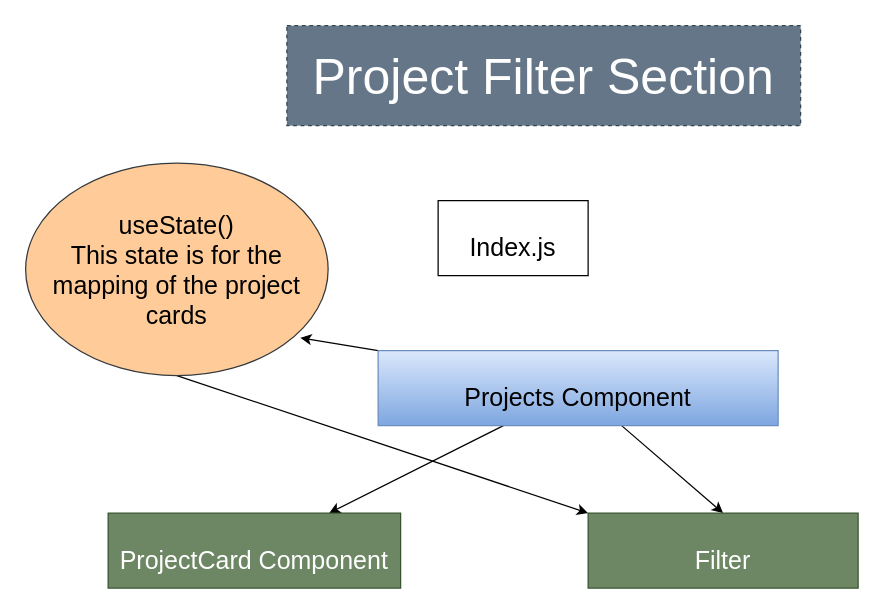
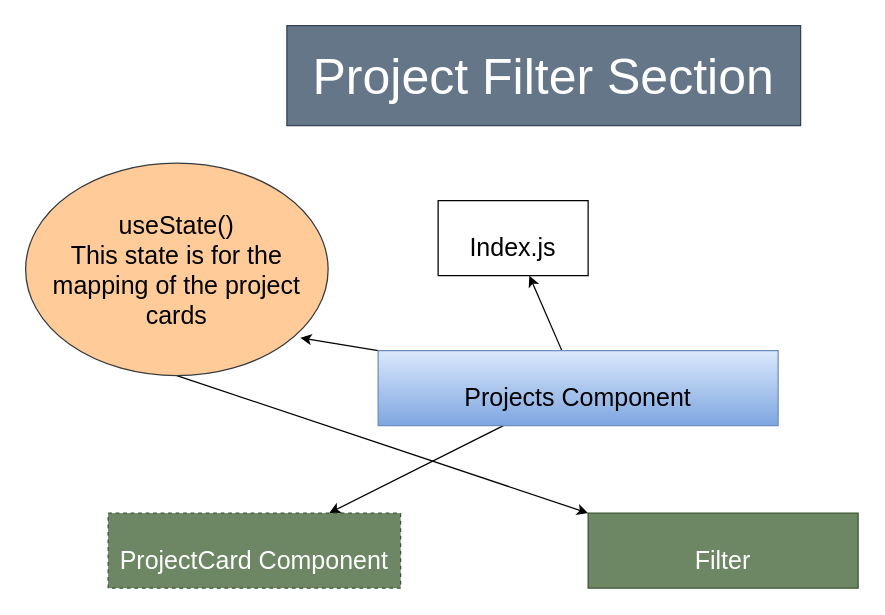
- <mxCell id="2" value="&lt;font style=&quot;font-size: 40px&quot;&gt;Project Filter Section&lt;/font&gt;" style="whiteSpace=wrap;html=1;fillColor=#647687;fontColor=#ffffff;strokeColor=#314354;dashed=1;" vertex="1" parent="1"><mxGeometry x="229" y="20" width="411" height="80" as="geometry" /></mxCell>
+ <mxCell id="2" value="&lt;font style=&quot;font-size: 40px&quot;&gt;Project Filter Section&lt;/font&gt;" style="whiteSpace=wrap;html=1;fillColor=#647687;fontColor=#ffffff;strokeColor=#314354;" vertex="1" parent="1"><mxGeometry x="229" y="20" width="411" height="80" as="geometry" /></mxCell>
- <mxCell id="5" style="edgeStyle=none;html=1;entryX=0.5;entryY=0;entryDx=0;entryDy=0;fontSize=20;" edge="1" parent="1" source="7" target="9"><mxGeometry relative="1" as="geometry" /></mxCell>
+ <mxCell id="5" style="edgeStyle=none;html=1;fontSize=20;" edge="1" parent="1" source="7" target="3"><mxGeometry relative="1" as="geometry" /></mxCell>
- <mxCell id="8" value="&lt;font style=&quot;font-size: 20px&quot;&gt;ProjectCard Component&lt;/font&gt;" style="whiteSpace=wrap;html=1;fontSize=40;fillColor=#6d8764;fontColor=#ffffff;strokeColor=#3A5431;" vertex="1" parent="1"><mxGeometry x="86" y="410" width="234" height="60" as="geometry" /></mxCell>
+ <mxCell id="8" value="&lt;font style=&quot;font-size: 20px&quot;&gt;ProjectCard Component&lt;/font&gt;" style="whiteSpace=wrap;html=1;fontSize=40;fillColor=#6d8764;fontColor=#ffffff;strokeColor=#3A5431;dashed=1;" vertex="1" parent="1"><mxGeometry x="86" y="410" width="234" height="60" as="geometry" /></mxCell>
